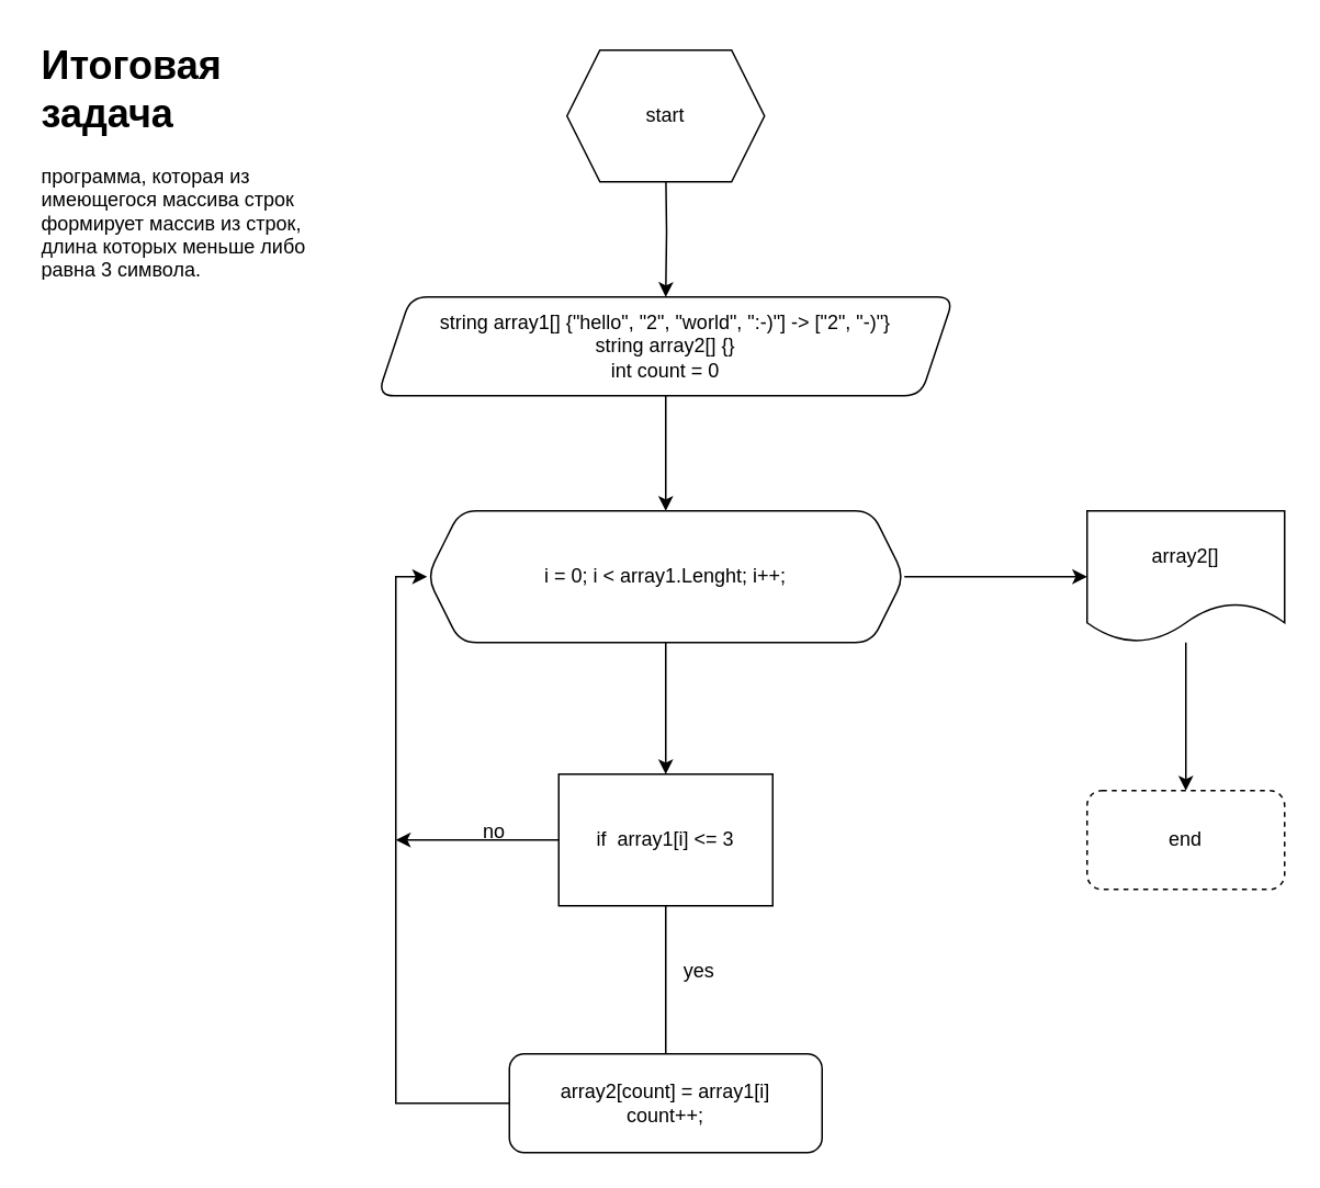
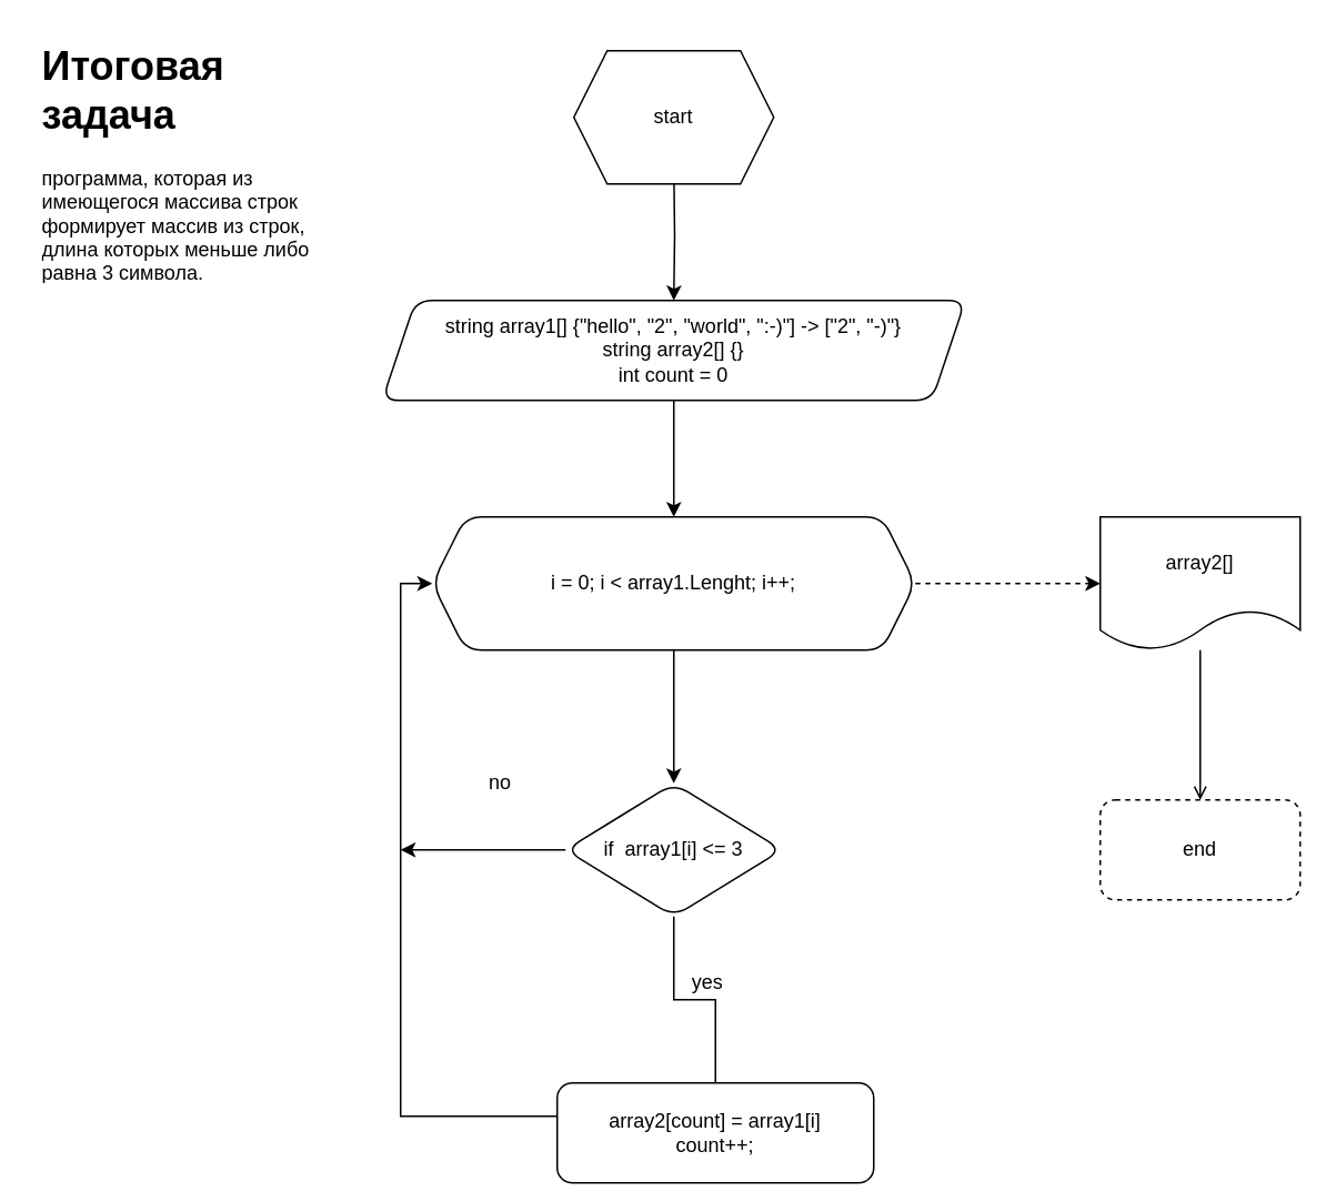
- <mxCell id="7" value="" style="edgeStyle=orthogonalEdgeStyle;rounded=0;orthogonalLoop=1;jettySize=auto;html=1;" edge="1" parent="1" source="8" target="17"><mxGeometry relative="1" as="geometry" /></mxCell>
+ <mxCell id="7" value="" style="edgeStyle=orthogonalEdgeStyle;rounded=0;orthogonalLoop=1;jettySize=auto;html=1;dashed=1;" edge="1" parent="1" source="8" target="17"><mxGeometry relative="1" as="geometry" /></mxCell>
- <mxCell id="16" value="" style="edgeStyle=orthogonalEdgeStyle;rounded=0;orthogonalLoop=1;jettySize=auto;html=1;" edge="1" parent="1" source="17" target="18"><mxGeometry relative="1" as="geometry" /></mxCell>
+ <mxCell id="16" value="" style="edgeStyle=orthogonalEdgeStyle;rounded=0;orthogonalLoop=1;jettySize=auto;html=1;endArrow=open;" edge="1" parent="1" source="17" target="18"><mxGeometry relative="1" as="geometry" /></mxCell>
- <mxCell id="14" value="no" style="text;html=1;strokeColor=none;fillColor=none;align=center;verticalAlign=middle;whiteSpace=wrap;rounded=0;" vertex="1" parent="1"><mxGeometry x="270" y="490" width="60" height="30" as="geometry" /></mxCell>
+ <mxCell id="14" value="no" style="text;html=1;strokeColor=none;fillColor=none;align=center;verticalAlign=middle;whiteSpace=wrap;rounded=0;" vertex="1" parent="1"><mxGeometry x="270" y="455" width="60" height="30" as="geometry" /></mxCell>
- <mxCell id="11" value="if &amp;nbsp;array1[i] &amp;lt;= 3" style="whiteSpace=wrap;html=1;rounded=0;" vertex="1" parent="1"><mxGeometry x="339" y="470" width="130" height="80" as="geometry" /></mxCell>
+ <mxCell id="11" value="if &amp;nbsp;array1[i] &amp;lt;= 3" style="rhombus;whiteSpace=wrap;html=1;rounded=1;" vertex="1" parent="1"><mxGeometry x="339" y="470" width="130" height="80" as="geometry" /></mxCell>
- <mxCell id="13" value="&lt;div&gt;array2[count] = array1[i]&lt;/div&gt;&lt;div&gt;count++;&lt;/div&gt;" style="rounded=1;whiteSpace=wrap;html=1;" vertex="1" parent="1"><mxGeometry x="309" y="640" width="190" height="60" as="geometry" /></mxCell>
+ <mxCell id="13" value="&lt;div&gt;array2[count] = array1[i]&lt;/div&gt;&lt;div&gt;count++;&lt;/div&gt;" style="rounded=1;whiteSpace=wrap;html=1;" vertex="1" parent="1"><mxGeometry x="334" y="650" width="190" height="60" as="geometry" /></mxCell>
